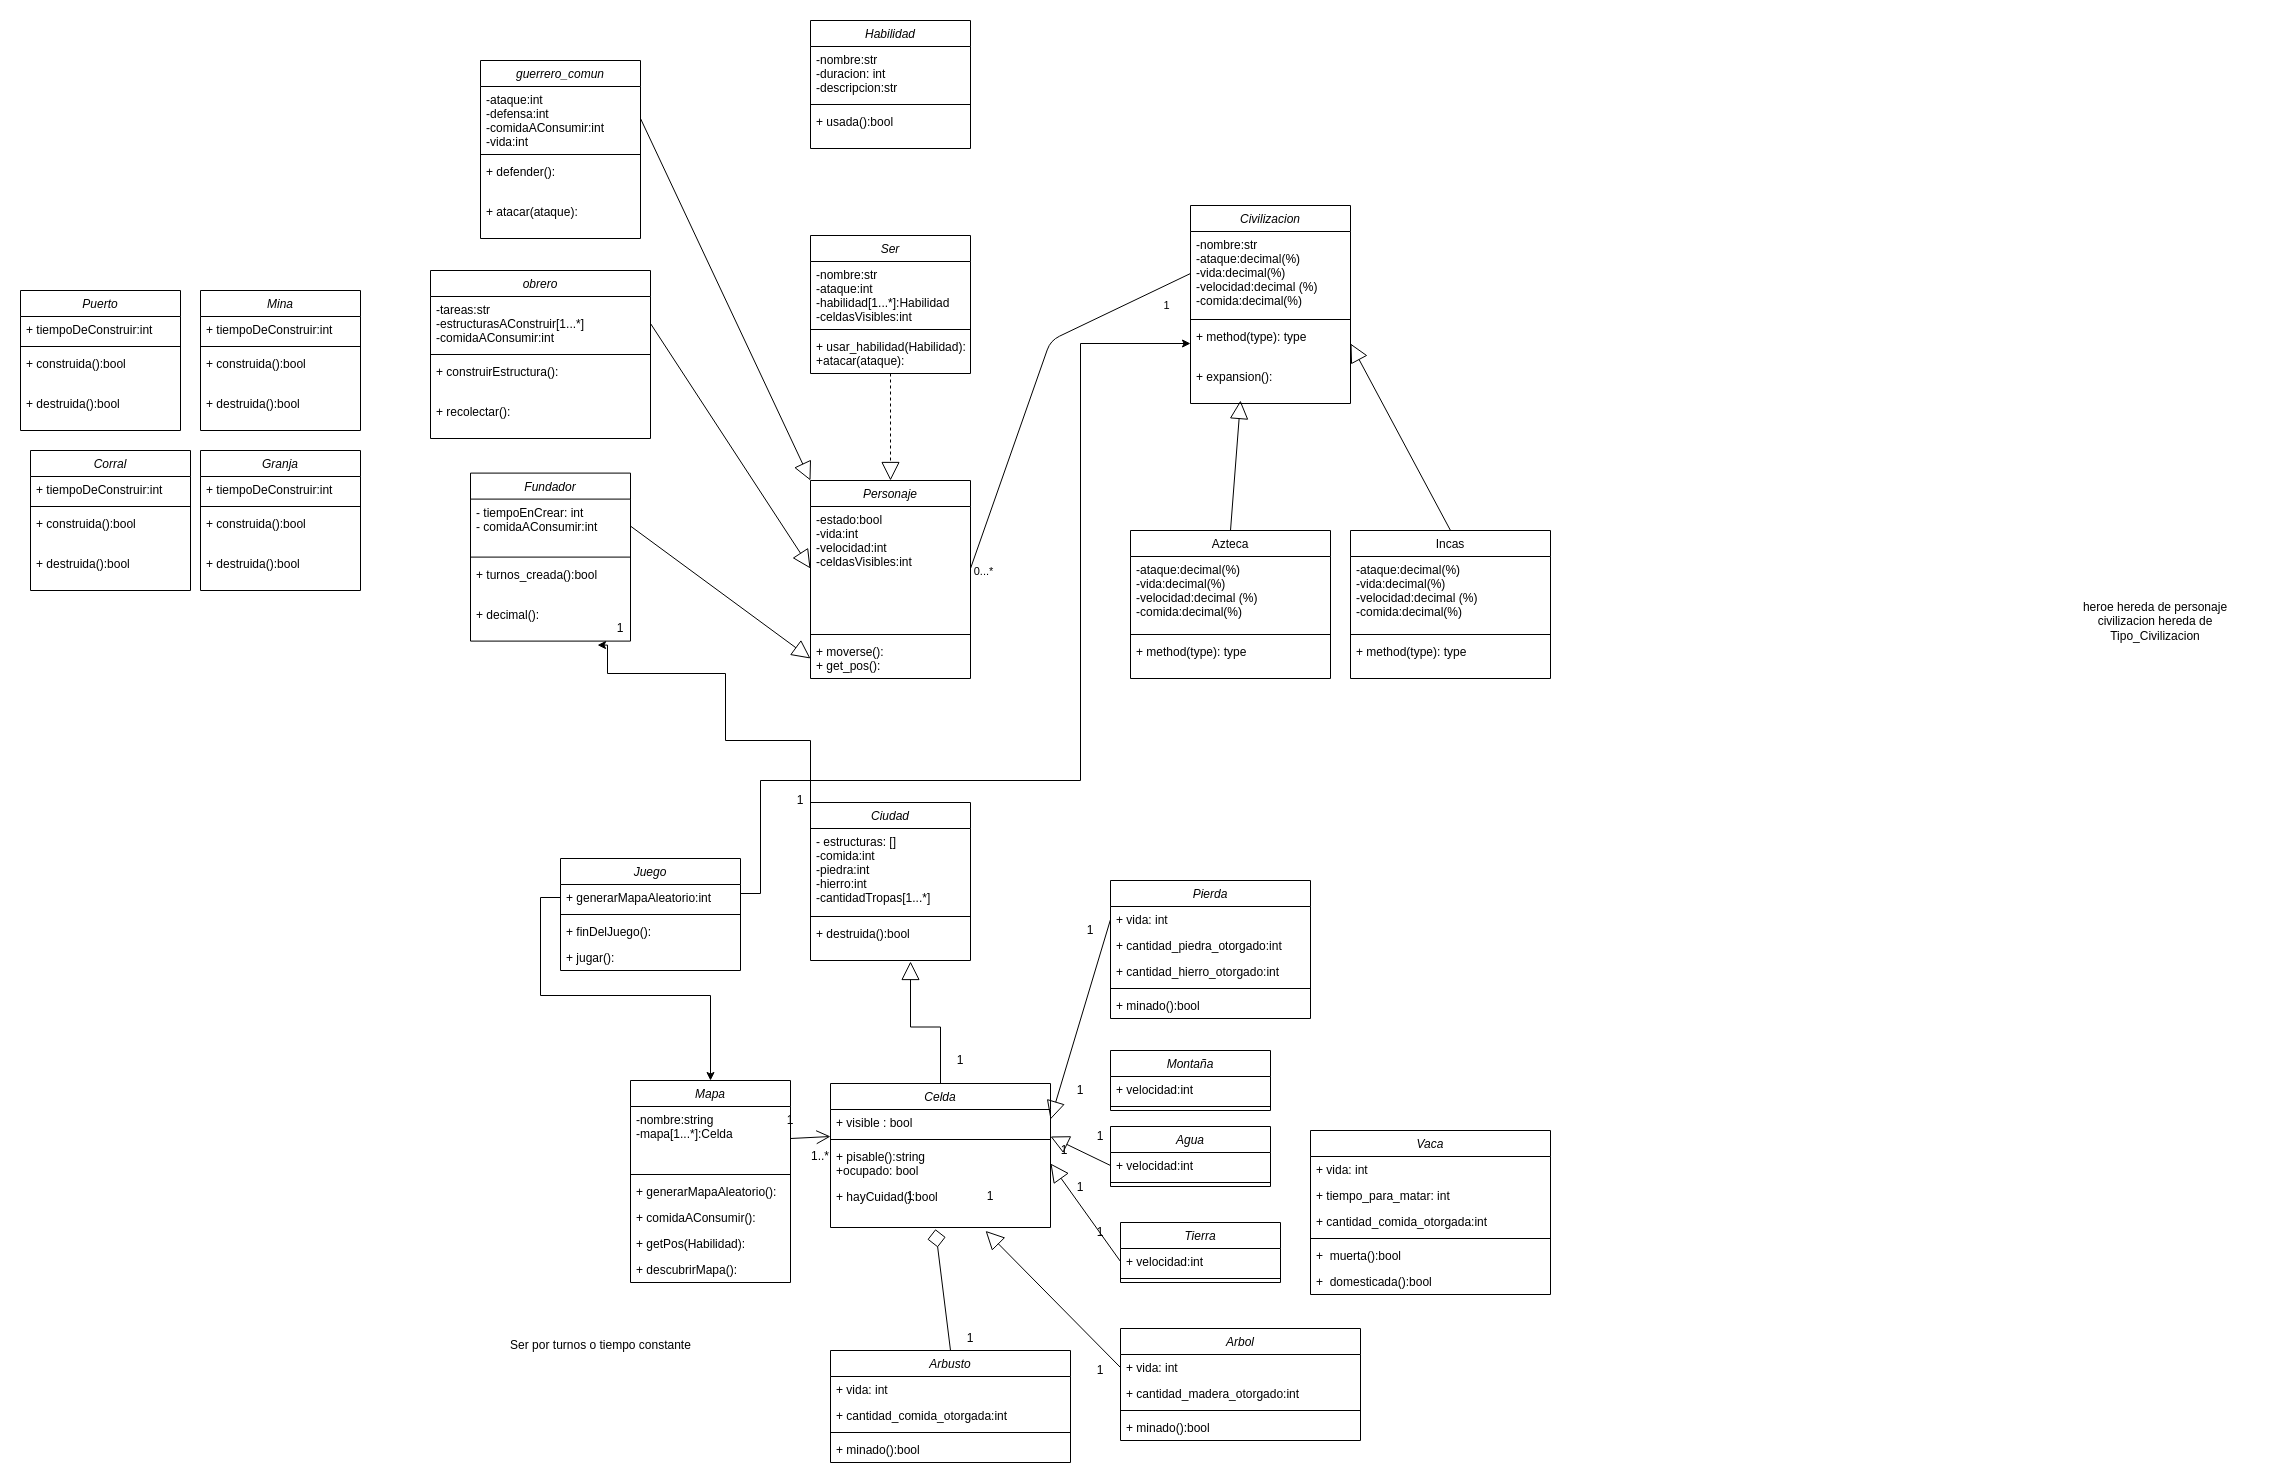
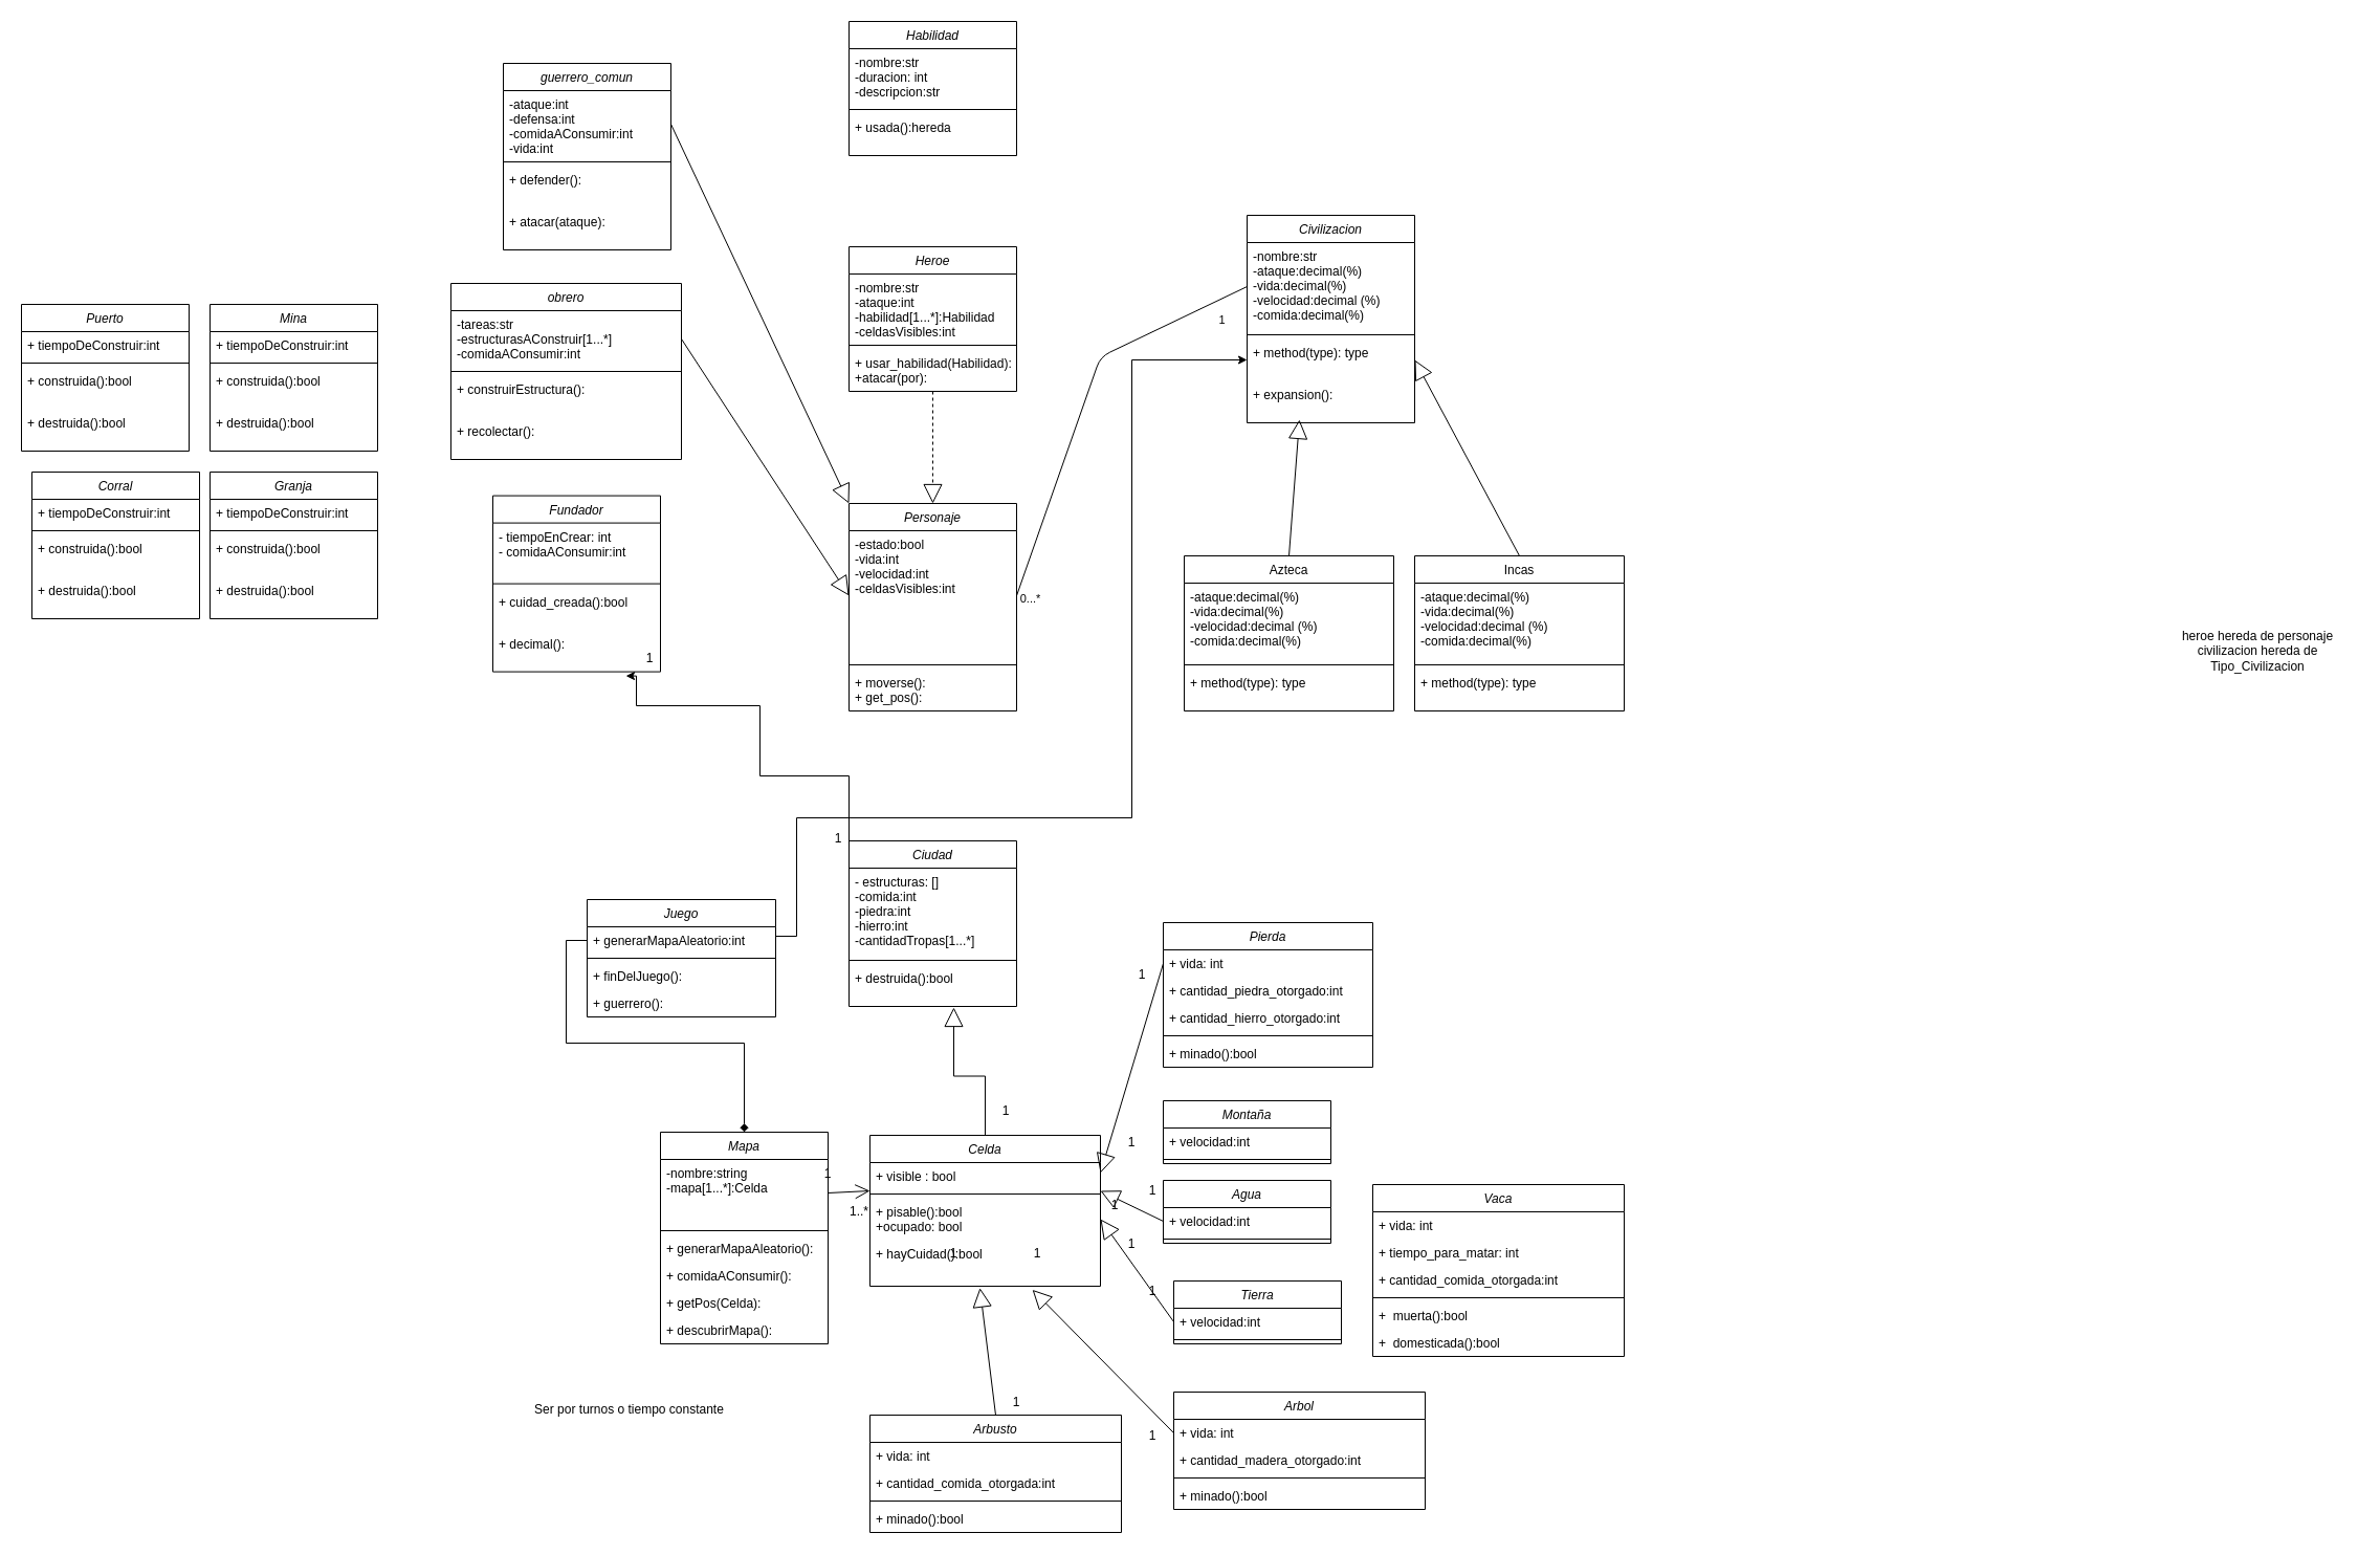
- <mxCell id="34" value="+ usada():bool" style="text;strokeColor=none;fillColor=none;align=left;verticalAlign=top;spacingLeft=4;spacingRight=4;overflow=hidden;rotatable=0;points=[[0,0.5],[1,0.5]];portConstraint=eastwest;" parent="31" vertex="1"><mxGeometry y="88" width="160" height="40" as="geometry" /></mxCell>
+ <mxCell id="34" value="+ usada():hereda" style="text;strokeColor=none;fillColor=none;align=left;verticalAlign=top;spacingLeft=4;spacingRight=4;overflow=hidden;rotatable=0;points=[[0,0.5],[1,0.5]];portConstraint=eastwest;" parent="31" vertex="1"><mxGeometry y="88" width="160" height="40" as="geometry" /></mxCell>
- <mxCell id="23" value="Ser" style="swimlane;fontStyle=2;align=center;verticalAlign=top;childLayout=stackLayout;horizontal=1;startSize=26;horizontalStack=0;resizeParent=1;resizeParentMax=0;resizeLast=0;collapsible=1;marginBottom=0;" parent="1" vertex="1"><mxGeometry x="810" y="235" width="160" height="138" as="geometry" /></mxCell>
+ <mxCell id="23" value="Heroe" style="swimlane;fontStyle=2;align=center;verticalAlign=top;childLayout=stackLayout;horizontal=1;startSize=26;horizontalStack=0;resizeParent=1;resizeParentMax=0;resizeLast=0;collapsible=1;marginBottom=0;" parent="1" vertex="1"><mxGeometry x="810" y="235" width="160" height="138" as="geometry" /></mxCell>
- <mxCell id="26" value="+ usar_habilidad(Habilidad):&#10;+atacar(ataque):" style="text;strokeColor=none;fillColor=none;align=left;verticalAlign=top;spacingLeft=4;spacingRight=4;overflow=hidden;rotatable=0;points=[[0,0.5],[1,0.5]];portConstraint=eastwest;" parent="23" vertex="1"><mxGeometry y="98" width="160" height="40" as="geometry" /></mxCell>
+ <mxCell id="26" value="+ usar_habilidad(Habilidad):&#10;+atacar(por):" style="text;strokeColor=none;fillColor=none;align=left;verticalAlign=top;spacingLeft=4;spacingRight=4;overflow=hidden;rotatable=0;points=[[0,0.5],[1,0.5]];portConstraint=eastwest;" parent="23" vertex="1"><mxGeometry y="98" width="160" height="40" as="geometry" /></mxCell>
- <mxCell id="71" value="+ turnos_creada():bool" style="text;strokeColor=none;fillColor=none;align=left;verticalAlign=top;spacingLeft=4;spacingRight=4;overflow=hidden;rotatable=0;points=[[0,0.5],[1,0.5]];portConstraint=eastwest;" parent="68" vertex="1"><mxGeometry y="88" width="160" height="40" as="geometry" /></mxCell>
+ <mxCell id="71" value="+ cuidad_creada():bool" style="text;strokeColor=none;fillColor=none;align=left;verticalAlign=top;spacingLeft=4;spacingRight=4;overflow=hidden;rotatable=0;points=[[0,0.5],[1,0.5]];portConstraint=eastwest;" parent="68" vertex="1"><mxGeometry y="88" width="160" height="40" as="geometry" /></mxCell>
- <mxCell id="75" value="" style="endArrow=block;endSize=16;endFill=0;html=1;entryX=0;entryY=0.5;entryDx=0;entryDy=0;exitX=1;exitY=0.5;exitDx=0;exitDy=0;" parent="1" source="69" target="30" edge="1"><mxGeometry x="-1" y="-162" width="160" relative="1" as="geometry"><mxPoint x="662.8" y="620" as="sourcePoint" /><mxPoint x="660" y="732.28" as="targetPoint" /><mxPoint x="-150" y="-102" as="offset" /></mxGeometry></mxCell>
- <mxCell id="6" value="+ jugar():" style="text;strokeColor=none;fillColor=none;align=left;verticalAlign=top;spacingLeft=4;spacingRight=4;overflow=hidden;rotatable=0;points=[[0,0.5],[1,0.5]];portConstraint=eastwest;" parent="2" vertex="1"><mxGeometry y="86" width="180" height="26" as="geometry" /></mxCell>
+ <mxCell id="6" value="+ guerrero():" style="text;strokeColor=none;fillColor=none;align=left;verticalAlign=top;spacingLeft=4;spacingRight=4;overflow=hidden;rotatable=0;points=[[0,0.5],[1,0.5]];portConstraint=eastwest;" parent="2" vertex="1"><mxGeometry y="86" width="180" height="26" as="geometry" /></mxCell>
- <mxCell id="90" style="edgeStyle=orthogonalEdgeStyle;rounded=0;orthogonalLoop=1;jettySize=auto;html=1;exitX=0;exitY=0.5;exitDx=0;exitDy=0;" parent="1" source="3" target="12" edge="1"><mxGeometry relative="1" as="geometry" /></mxCell>
+ <mxCell id="90" style="edgeStyle=orthogonalEdgeStyle;rounded=0;orthogonalLoop=1;jettySize=auto;html=1;exitX=0;exitY=0.5;exitDx=0;exitDy=0;endArrow=diamond;" parent="1" source="3" target="12" edge="1"><mxGeometry relative="1" as="geometry" /></mxCell>
- <mxCell id="40" value="+ pisable():string&#10;+ocupado: bool&#10;" style="text;strokeColor=none;fillColor=none;align=left;verticalAlign=top;spacingLeft=4;spacingRight=4;overflow=hidden;rotatable=0;points=[[0,0.5],[1,0.5]];portConstraint=eastwest;" parent="37" vertex="1"><mxGeometry y="60" width="220" height="40" as="geometry" /></mxCell>
+ <mxCell id="40" value="+ pisable():bool&#10;+ocupado: bool&#10;" style="text;strokeColor=none;fillColor=none;align=left;verticalAlign=top;spacingLeft=4;spacingRight=4;overflow=hidden;rotatable=0;points=[[0,0.5],[1,0.5]];portConstraint=eastwest;" parent="37" vertex="1"><mxGeometry y="60" width="220" height="40" as="geometry" /></mxCell>
- <mxCell id="17" value="+ getPos(Habilidad):" style="text;strokeColor=none;fillColor=none;align=left;verticalAlign=top;spacingLeft=4;spacingRight=4;overflow=hidden;rotatable=0;points=[[0,0.5],[1,0.5]];portConstraint=eastwest;" parent="12" vertex="1"><mxGeometry y="150" width="160" height="26" as="geometry" /></mxCell>
+ <mxCell id="17" value="+ getPos(Celda):" style="text;strokeColor=none;fillColor=none;align=left;verticalAlign=top;spacingLeft=4;spacingRight=4;overflow=hidden;rotatable=0;points=[[0,0.5],[1,0.5]];portConstraint=eastwest;" parent="12" vertex="1"><mxGeometry y="150" width="160" height="26" as="geometry" /></mxCell>
- <mxCell id="117" style="rounded=0;orthogonalLoop=1;jettySize=auto;html=1;exitX=0.5;exitY=0;exitDx=0;exitDy=0;endArrow=diamond;endFill=0;endSize=16;entryX=0.477;entryY=1.038;entryDx=0;entryDy=0;entryPerimeter=0;" parent="1" source="112" target="41" edge="1"><mxGeometry relative="1" as="geometry"><mxPoint x="1130" y="1377" as="sourcePoint" /><mxPoint x="940" y="1230" as="targetPoint" /></mxGeometry></mxCell>
+ <mxCell id="117" style="rounded=0;orthogonalLoop=1;jettySize=auto;html=1;exitX=0.5;exitY=0;exitDx=0;exitDy=0;endArrow=block;endFill=0;endSize=16;entryX=0.477;entryY=1.038;entryDx=0;entryDy=0;entryPerimeter=0;" parent="1" source="112" target="41" edge="1"><mxGeometry relative="1" as="geometry"><mxPoint x="1130" y="1377" as="sourcePoint" /><mxPoint x="940" y="1230" as="targetPoint" /></mxGeometry></mxCell>
